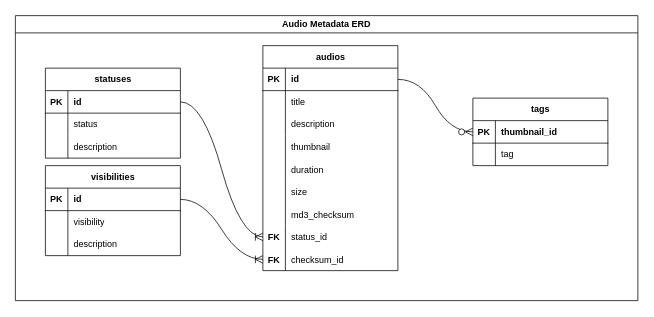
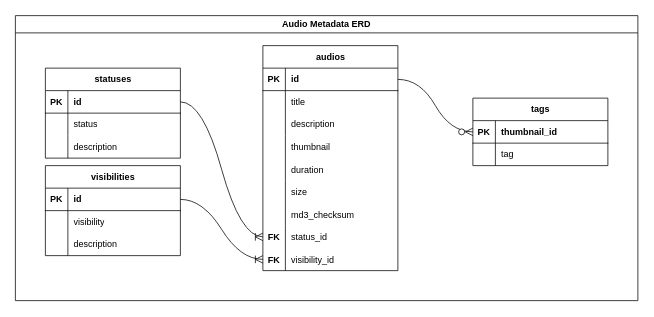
- <mxCell id="29" value="checksum_id" style="shape=partialRectangle;connectable=0;fillColor=none;top=0;left=0;bottom=0;right=0;align=left;spacingLeft=6;overflow=hidden;" vertex="1" parent="27"><mxGeometry x="30" width="150" height="30" as="geometry"><mxRectangle width="150" height="30" as="alternateBounds" /></mxGeometry></mxCell>
+ <mxCell id="29" value="visibility_id" style="shape=partialRectangle;connectable=0;fillColor=none;top=0;left=0;bottom=0;right=0;align=left;spacingLeft=6;overflow=hidden;" vertex="1" parent="27"><mxGeometry x="30" width="150" height="30" as="geometry"><mxRectangle width="150" height="30" as="alternateBounds" /></mxGeometry></mxCell>
